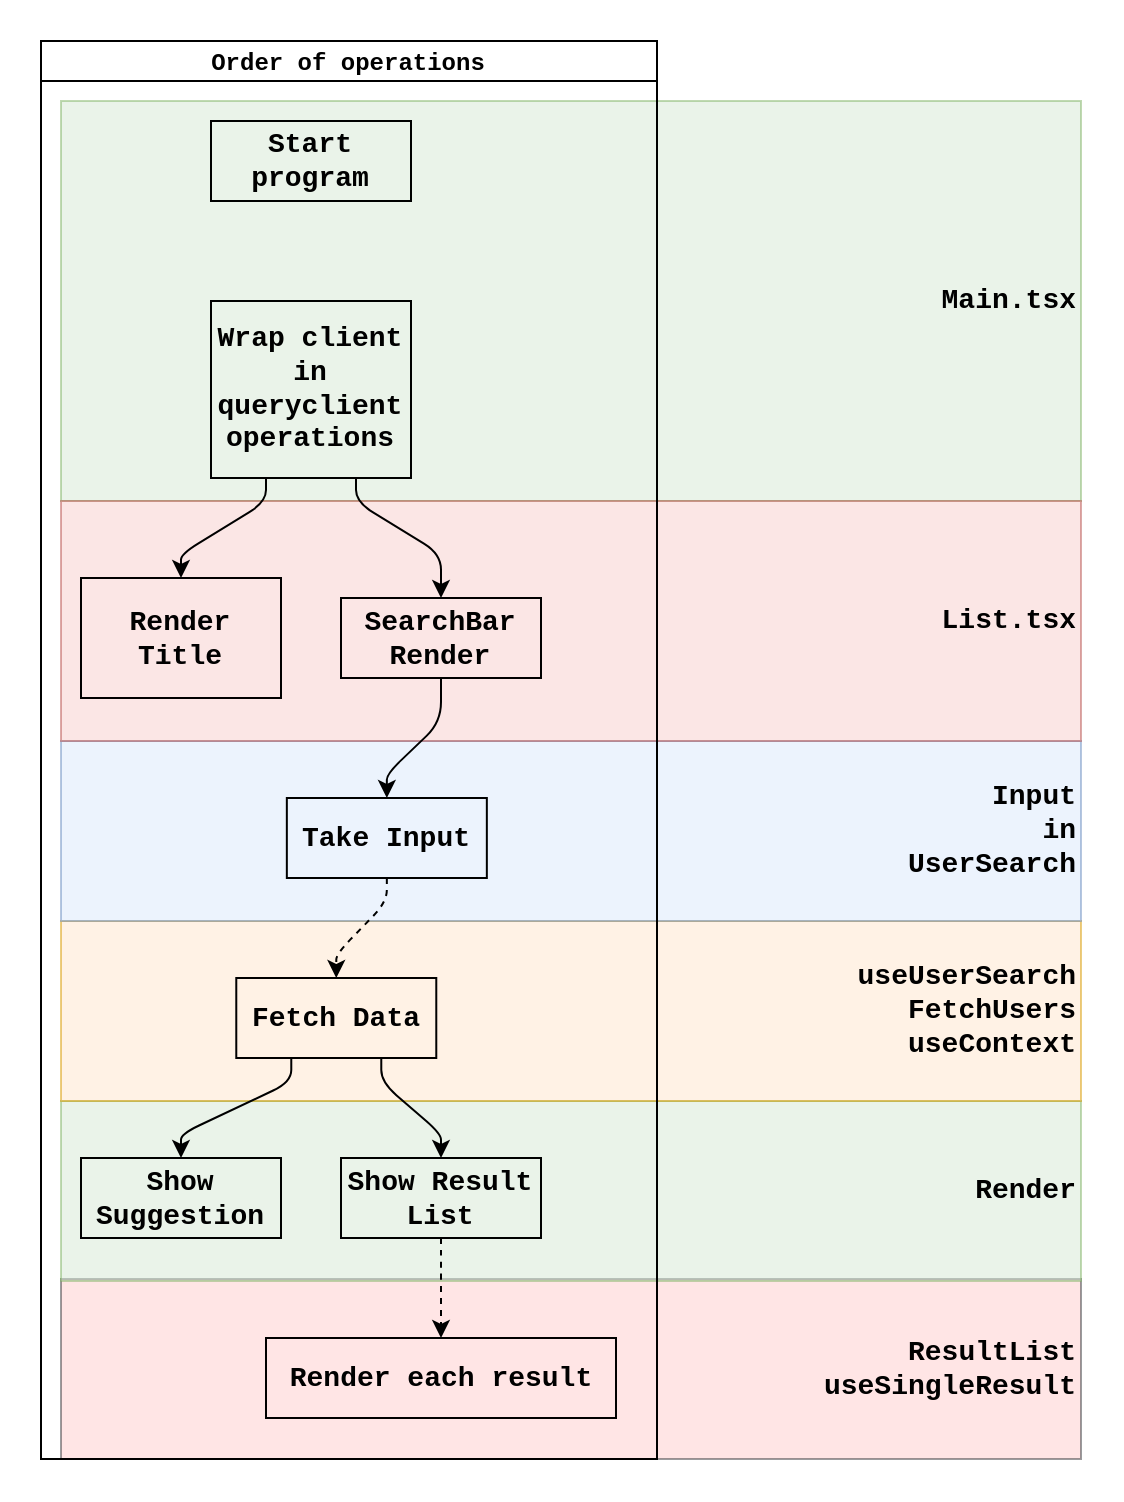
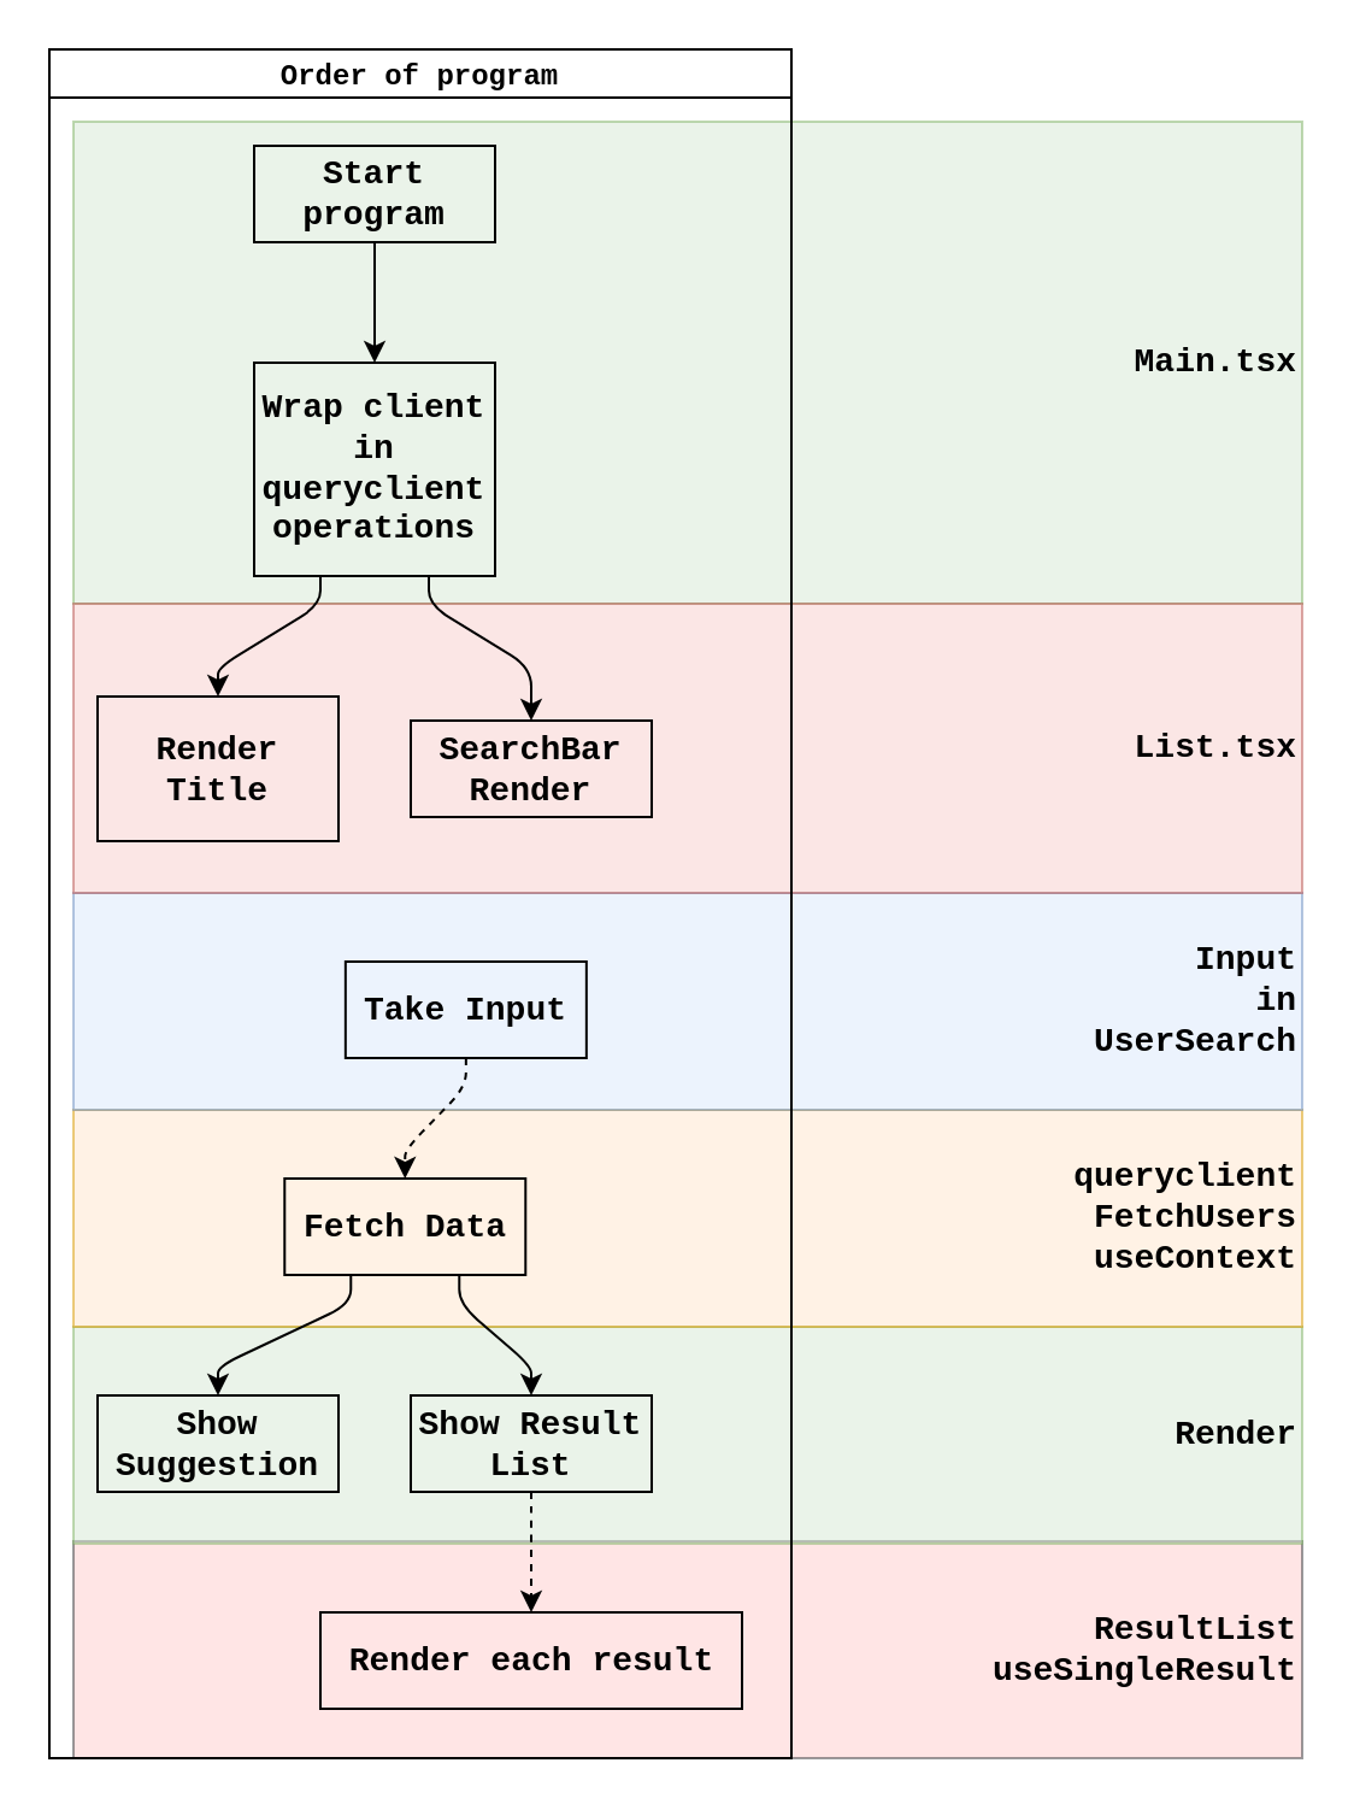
- <mxCell id="8" value="Order of operations" style="swimlane;startSize=20;horizontal=1;childLayout=flowLayout;flowOrientation=north;resizable=0;interRankCellSpacing=50;containerType=tree;fontSize=12;align=center;verticalAlign=middle;fontFamily=Courier New;fontColor=default;fontStyle=1;fillColor=none;gradientColor=none;" vertex="1" parent="1"><mxGeometry width="308" height="709" as="geometry" x="20" y="20" /></mxCell>
+ <mxCell id="8" value="Order of program" style="swimlane;startSize=20;horizontal=1;childLayout=flowLayout;flowOrientation=north;resizable=0;interRankCellSpacing=50;containerType=tree;fontSize=12;align=center;verticalAlign=middle;fontFamily=Courier New;fontColor=default;fontStyle=1;fillColor=none;gradientColor=none;" vertex="1" parent="1"><mxGeometry width="308" height="709" as="geometry" x="20" y="20" /></mxCell>
+ <mxCell id="11" value="" style="html=1;rounded=1;curved=0;sourcePerimeterSpacing=0;targetPerimeterSpacing=0;startSize=6;endSize=6;fontFamily=Courier New;fontSize=14;fontColor=default;fontStyle=1;noEdgeStyle=1;orthogonal=1;" edge="1" parent="8" source="9" target="10"><mxGeometry relative="1" as="geometry"><Array as="points"><mxPoint x="135" y="92" /><mxPoint x="135" y="118" /></Array></mxGeometry></mxCell>
- <mxCell id="16" value="" style="html=1;rounded=1;curved=0;sourcePerimeterSpacing=0;targetPerimeterSpacing=0;startSize=6;endSize=6;fontFamily=Courier New;fontSize=14;fontColor=default;fontStyle=1;noEdgeStyle=1;orthogonal=1;" edge="1" target="17" source="15" parent="8"><mxGeometry relative="1" as="geometry"><mxPoint x="738" y="1330" as="sourcePoint" /><Array as="points"><mxPoint x="200" y="340.5" /><mxPoint x="172.917" y="366.5" /></Array></mxGeometry></mxCell>
- <mxCell id="4" value="&lt;div style=&quot;&quot;&gt;useUserSearch&lt;br&gt;FetchUsers&lt;br&gt;useContext&lt;/div&gt;" style="rounded=0;whiteSpace=wrap;html=1;align=right;verticalAlign=middle;fontFamily=Courier New;fontSize=14;fontStyle=1;fillColor=#ffe6cc;strokeColor=#d79b00;opacity=50;" vertex="1" parent="1"><mxGeometry x="30" y="460" width="510" height="90" as="geometry" /></mxCell>
+ <mxCell id="4" value="&lt;div style=&quot;&quot;&gt;queryclient&lt;br&gt;FetchUsers&lt;br&gt;useContext&lt;/div&gt;" style="rounded=0;whiteSpace=wrap;html=1;align=right;verticalAlign=middle;fontFamily=Courier New;fontSize=14;fontStyle=1;fillColor=#ffe6cc;strokeColor=#d79b00;opacity=50;" vertex="1" parent="1"><mxGeometry x="30" y="460" width="510" height="90" as="geometry" /></mxCell>
